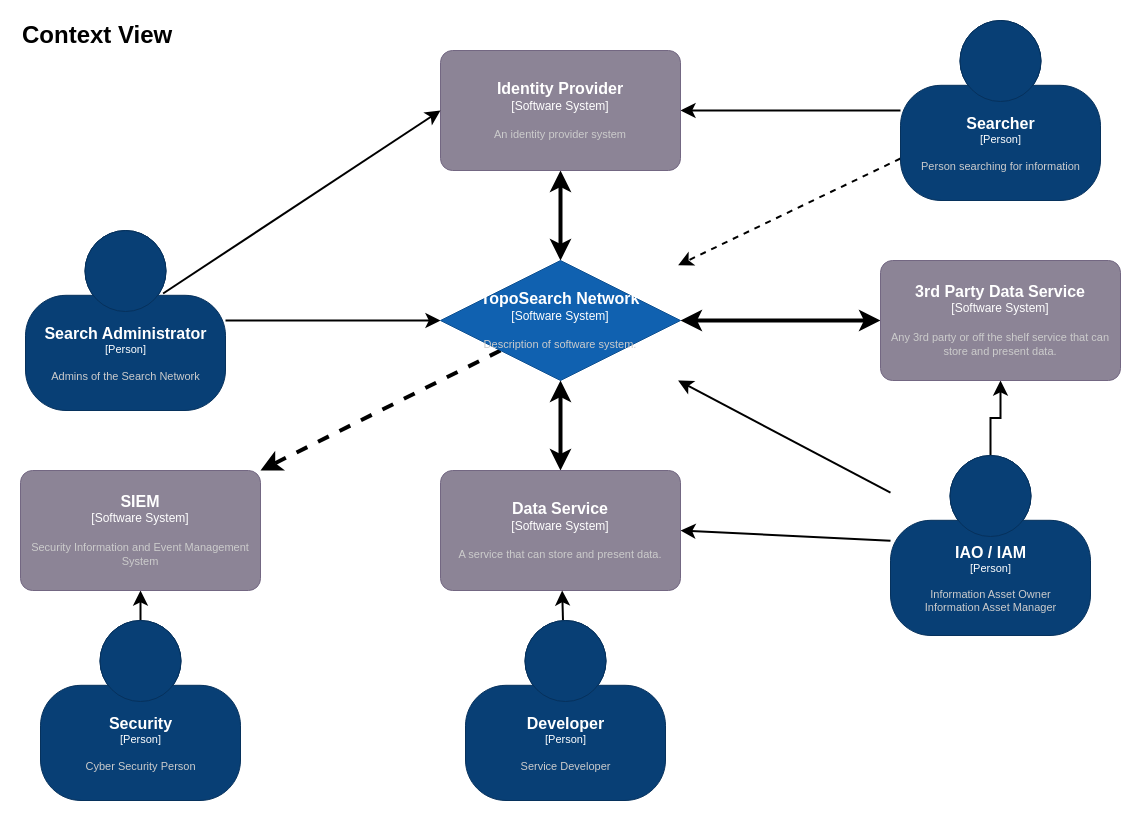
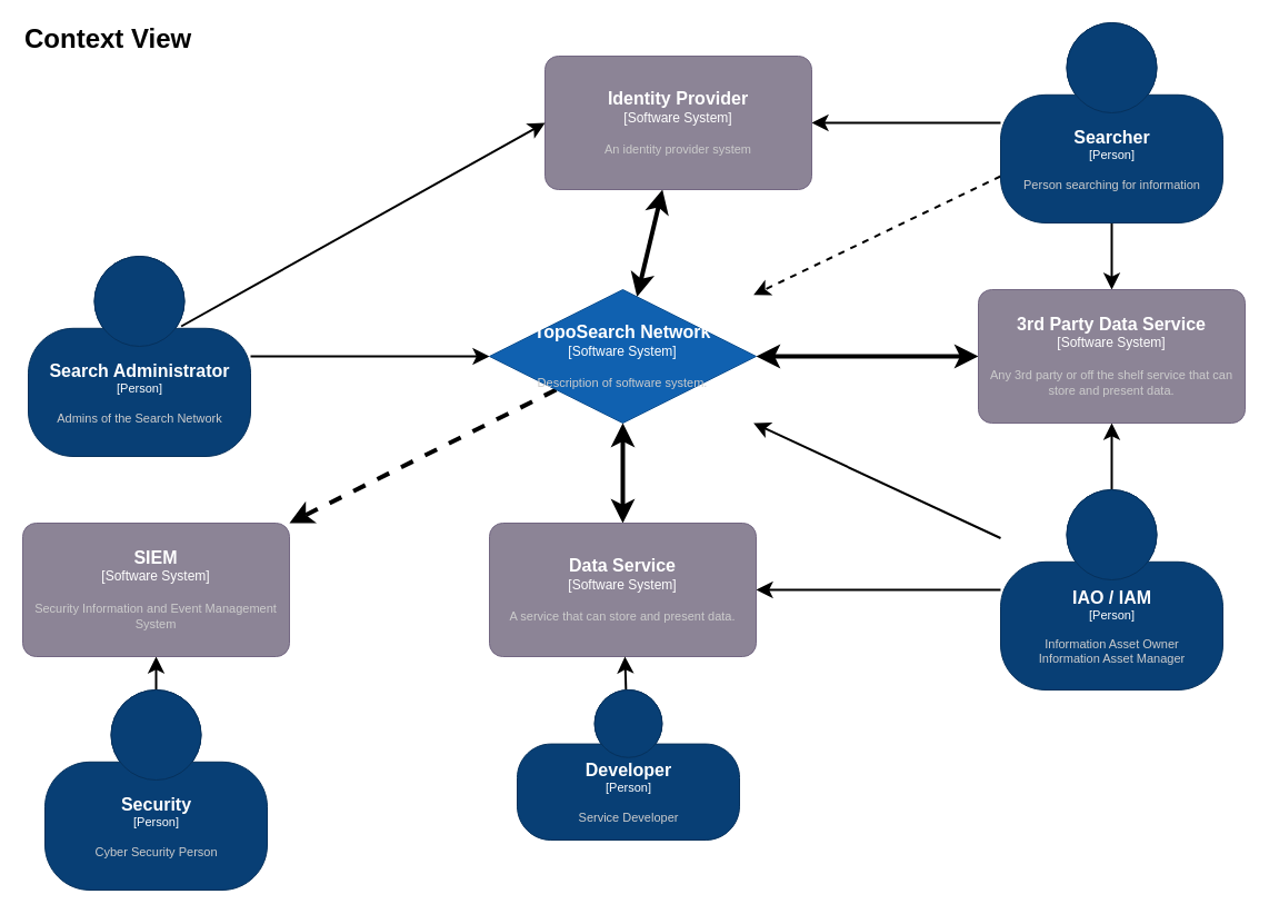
- <mxCell id="20" value="&lt;font style=&quot;font-size: 16px&quot;&gt;&lt;b&gt;Identity Provider&lt;/b&gt;&lt;/font&gt;&lt;div&gt;[Software System]&lt;/div&gt;&lt;br&gt;&lt;div&gt;&lt;font style=&quot;font-size: 11px&quot;&gt;&lt;font color=&quot;#cccccc&quot;&gt;An identity provider system&lt;/font&gt;&lt;/div&gt;" style="rounded=1;whiteSpace=wrap;html=1;labelBackgroundColor=none;fillColor=#8C8496;fontColor=#ffffff;align=center;arcSize=10;strokeColor=#736782;metaEdit=1;resizable=0;points=[[0.25,0,0],[0.5,0,0],[0.75,0,0],[1,0.25,0],[1,0.5,0],[1,0.75,0],[0.75,1,0],[0.5,1,0],[0.25,1,0],[0,0.75,0],[0,0.5,0],[0,0.25,0]];" parent="1" vertex="1"><mxGeometry x="440" y="50" width="240" height="120" as="geometry" /></mxCell>
+ <mxCell id="20" value="&lt;font style=&quot;font-size: 16px&quot;&gt;&lt;b&gt;Identity Provider&lt;/b&gt;&lt;/font&gt;&lt;div&gt;[Software System]&lt;/div&gt;&lt;br&gt;&lt;div&gt;&lt;font style=&quot;font-size: 11px&quot;&gt;&lt;font color=&quot;#cccccc&quot;&gt;An identity provider system&lt;/font&gt;&lt;/div&gt;" style="rounded=1;whiteSpace=wrap;html=1;labelBackgroundColor=none;fillColor=#8C8496;fontColor=#ffffff;align=center;arcSize=10;strokeColor=#736782;metaEdit=1;resizable=0;points=[[0.25,0,0],[0.5,0,0],[0.75,0,0],[1,0.25,0],[1,0.5,0],[1,0.75,0],[0.75,1,0],[0.5,1,0],[0.25,1,0],[0,0.75,0],[0,0.5,0],[0,0.25,0]];" parent="1" vertex="1"><mxGeometry x="490" y="50" width="240" height="120" as="geometry" /></mxCell>
+ <mxCell id="4" style="edgeStyle=none;rounded=0;orthogonalLoop=1;jettySize=auto;html=1;startArrow=none;startFill=0;startSize=9;endSize=9;strokeWidth=2;" parent="1" source="7" target="18" edge="1"><mxGeometry relative="1" as="geometry" /></mxCell>
- <mxCell id="11" value="&lt;font style=&quot;font-size: 16px&quot;&gt;&lt;b&gt;IAO / IAM&lt;/b&gt;&lt;/font&gt;&lt;div&gt;[Person]&lt;/div&gt;&lt;br&gt;&lt;div&gt;&lt;font style=&quot;font-size: 11px&quot;&gt;&lt;font color=&quot;#cccccc&quot;&gt;Information Asset Owner&#10;Information Asset Manager&lt;/font&gt;&lt;/div&gt;" style="html=1;fontSize=11;dashed=0;whitespace=wrap;fillColor=#083F75;strokeColor=#06315C;fontColor=#ffffff;shape=mxgraph.c4.person2;align=center;metaEdit=1;points=[[0.5,0,0],[1,0.5,0],[1,0.75,0],[0.75,1,0],[0.5,1,0],[0.25,1,0],[0,0.75,0],[0,0.5,0]];resizable=0;" parent="1" vertex="1"><mxGeometry x="890" y="455" width="200" height="180" as="geometry" /></mxCell>
+ <mxCell id="11" value="&lt;font style=&quot;font-size: 16px&quot;&gt;&lt;b&gt;IAO / IAM&lt;/b&gt;&lt;/font&gt;&lt;div&gt;[Person]&lt;/div&gt;&lt;br&gt;&lt;div&gt;&lt;font style=&quot;font-size: 11px&quot;&gt;&lt;font color=&quot;#cccccc&quot;&gt;Information Asset Owner&#10;Information Asset Manager&lt;/font&gt;&lt;/div&gt;" style="html=1;fontSize=11;dashed=0;whitespace=wrap;fillColor=#083F75;strokeColor=#06315C;fontColor=#ffffff;shape=mxgraph.c4.person2;align=center;metaEdit=1;points=[[0.5,0,0],[1,0.5,0],[1,0.75,0],[0.75,1,0],[0.5,1,0],[0.25,1,0],[0,0.75,0],[0,0.5,0]];resizable=0;" parent="1" vertex="1"><mxGeometry x="900" y="440" width="200" height="180" as="geometry" /></mxCell>
- <mxCell id="25" value="&lt;font style=&quot;font-size: 16px&quot;&gt;&lt;b&gt;Developer&lt;/b&gt;&lt;/font&gt;&lt;div&gt;[Person]&lt;/div&gt;&lt;br&gt;&lt;div&gt;&lt;font style=&quot;font-size: 11px&quot;&gt;&lt;font color=&quot;#cccccc&quot;&gt;Service Developer&lt;/font&gt;&lt;/div&gt;" style="html=1;fontSize=11;dashed=0;whitespace=wrap;fillColor=#083F75;strokeColor=#06315C;fontColor=#ffffff;shape=mxgraph.c4.person2;align=center;metaEdit=1;points=[[0.5,0,0],[1,0.5,0],[1,0.75,0],[0.75,1,0],[0.5,1,0],[0.25,1,0],[0,0.75,0],[0,0.5,0]];resizable=0;" parent="1" vertex="1"><mxGeometry x="465" y="620" width="200" height="180" as="geometry" /></mxCell>
+ <mxCell id="25" value="&lt;font style=&quot;font-size: 16px&quot;&gt;&lt;b&gt;Developer&lt;/b&gt;&lt;/font&gt;&lt;div&gt;[Person]&lt;/div&gt;&lt;br&gt;&lt;div&gt;&lt;font style=&quot;font-size: 11px&quot;&gt;&lt;font color=&quot;#cccccc&quot;&gt;Service Developer&lt;/font&gt;&lt;/div&gt;" style="html=1;fontSize=11;dashed=0;whitespace=wrap;fillColor=#083F75;strokeColor=#06315C;fontColor=#ffffff;shape=mxgraph.c4.person2;align=center;metaEdit=1;points=[[0.5,0,0],[1,0.5,0],[1,0.75,0],[0.75,1,0],[0.5,1,0],[0.25,1,0],[0,0.75,0],[0,0.5,0]];resizable=0;" parent="1" vertex="1"><mxGeometry x="465" y="620" width="200" height="135" as="geometry" /></mxCell>
